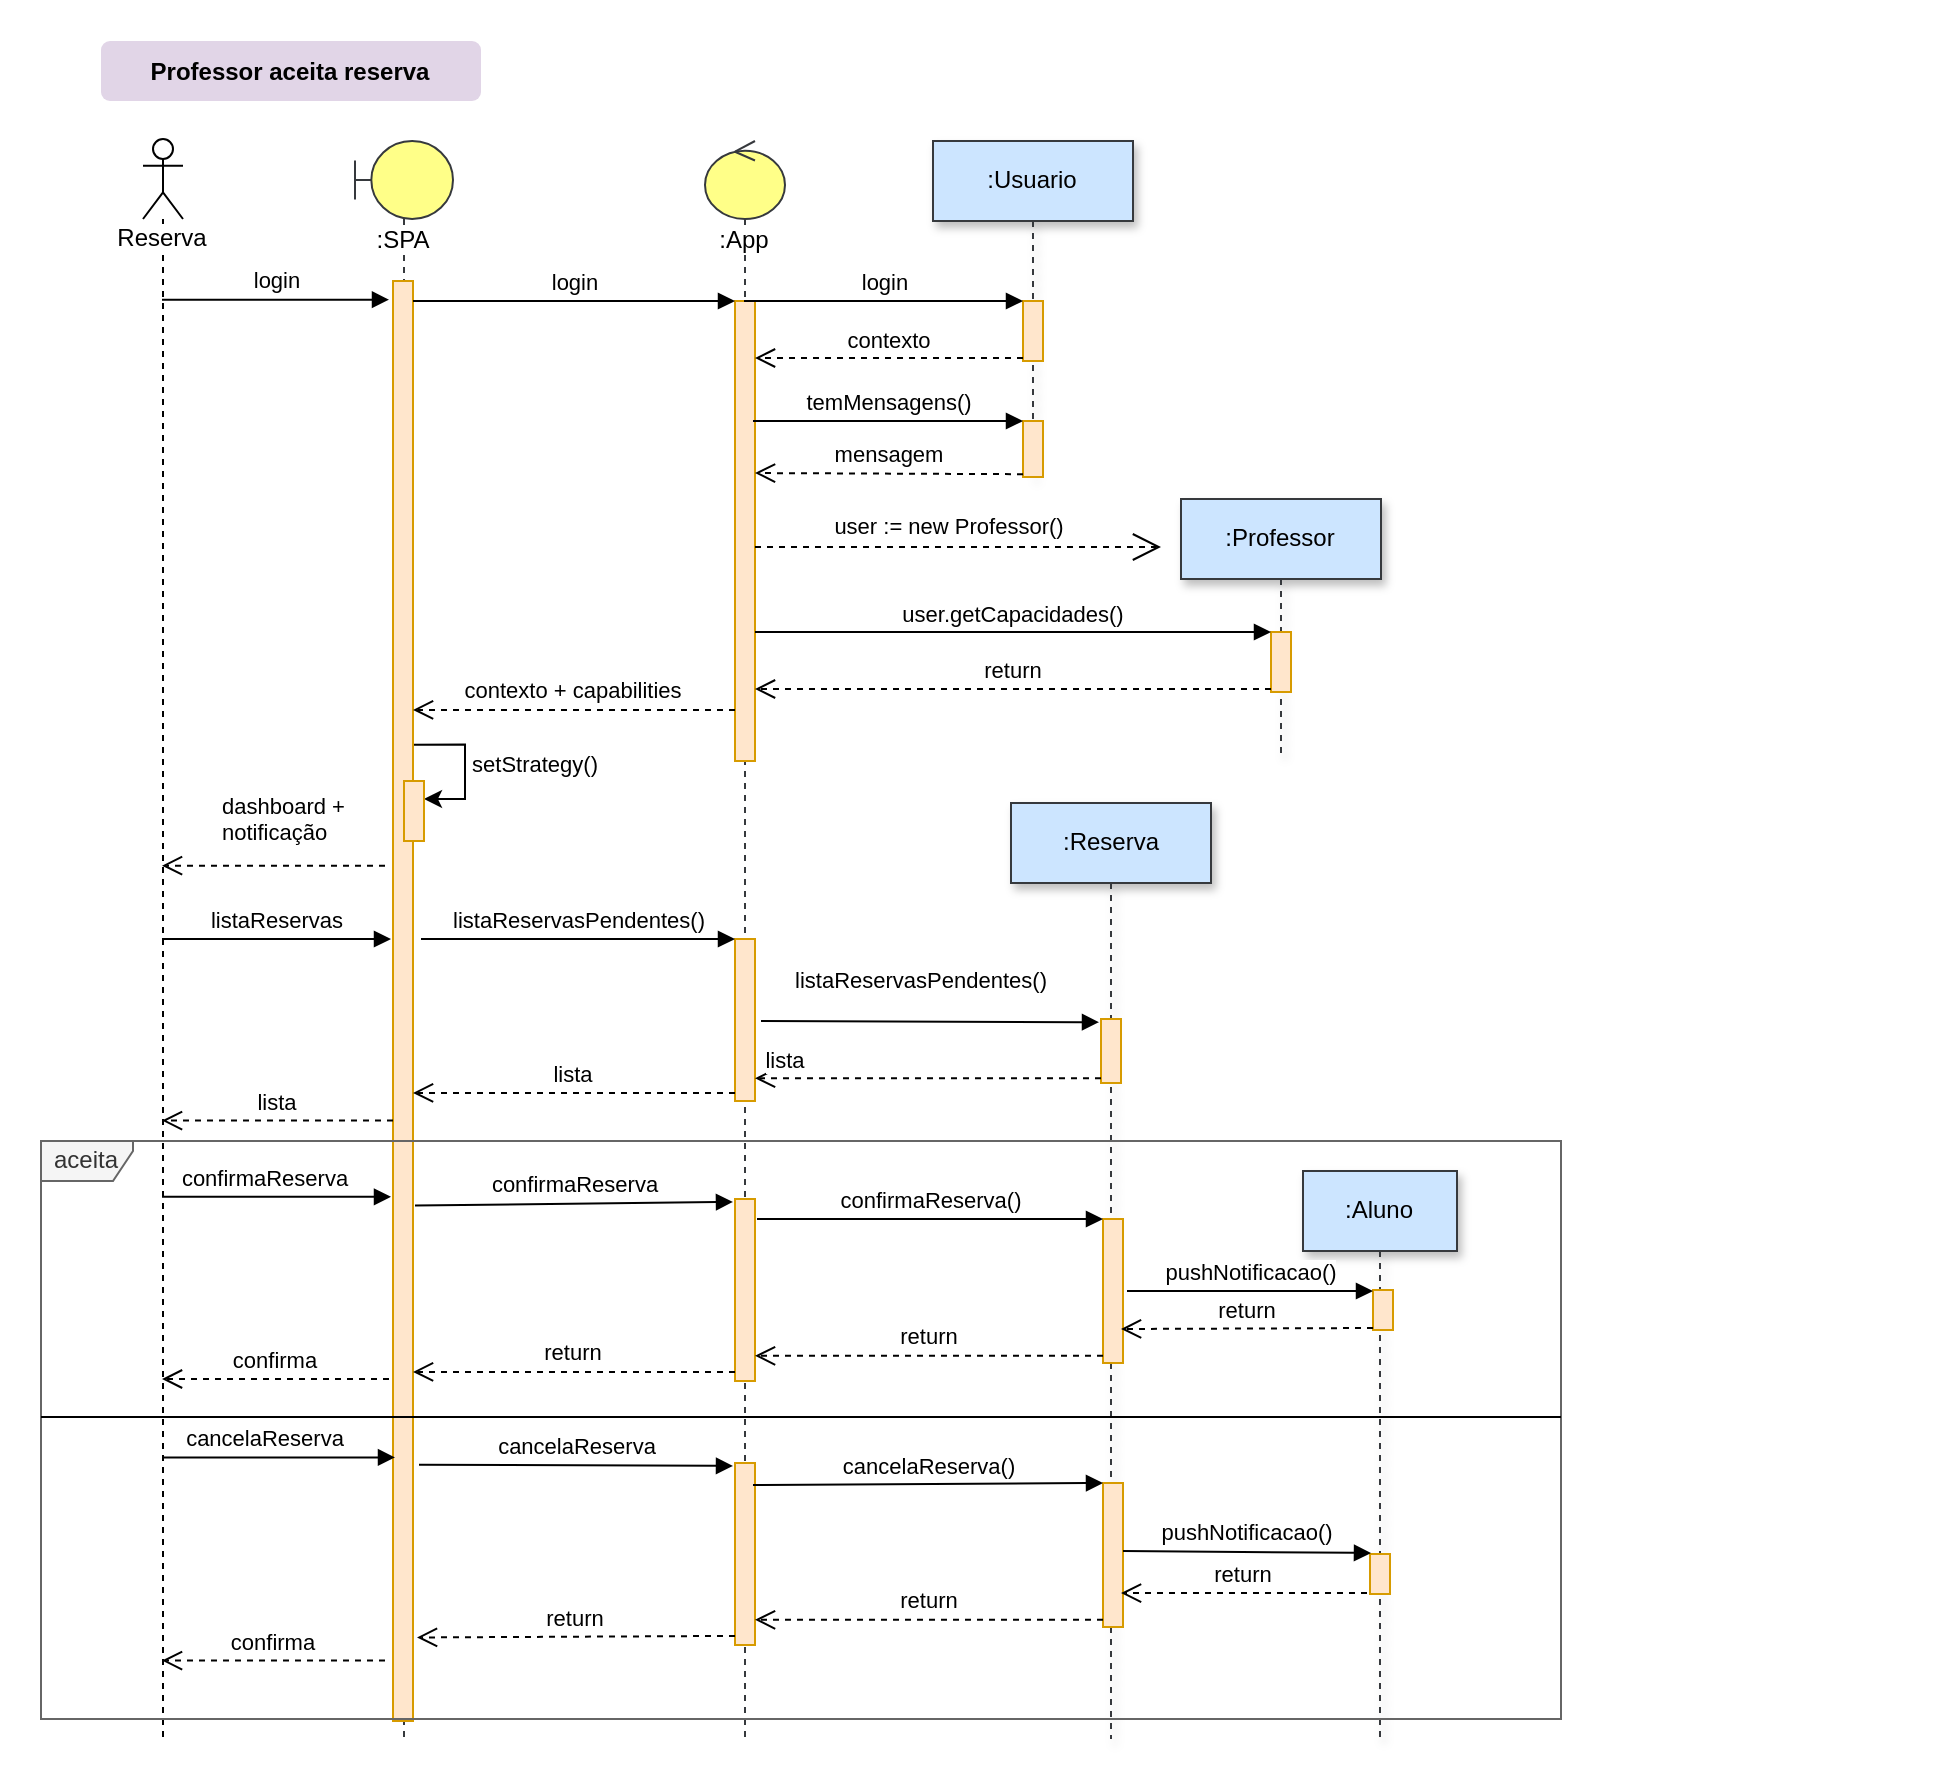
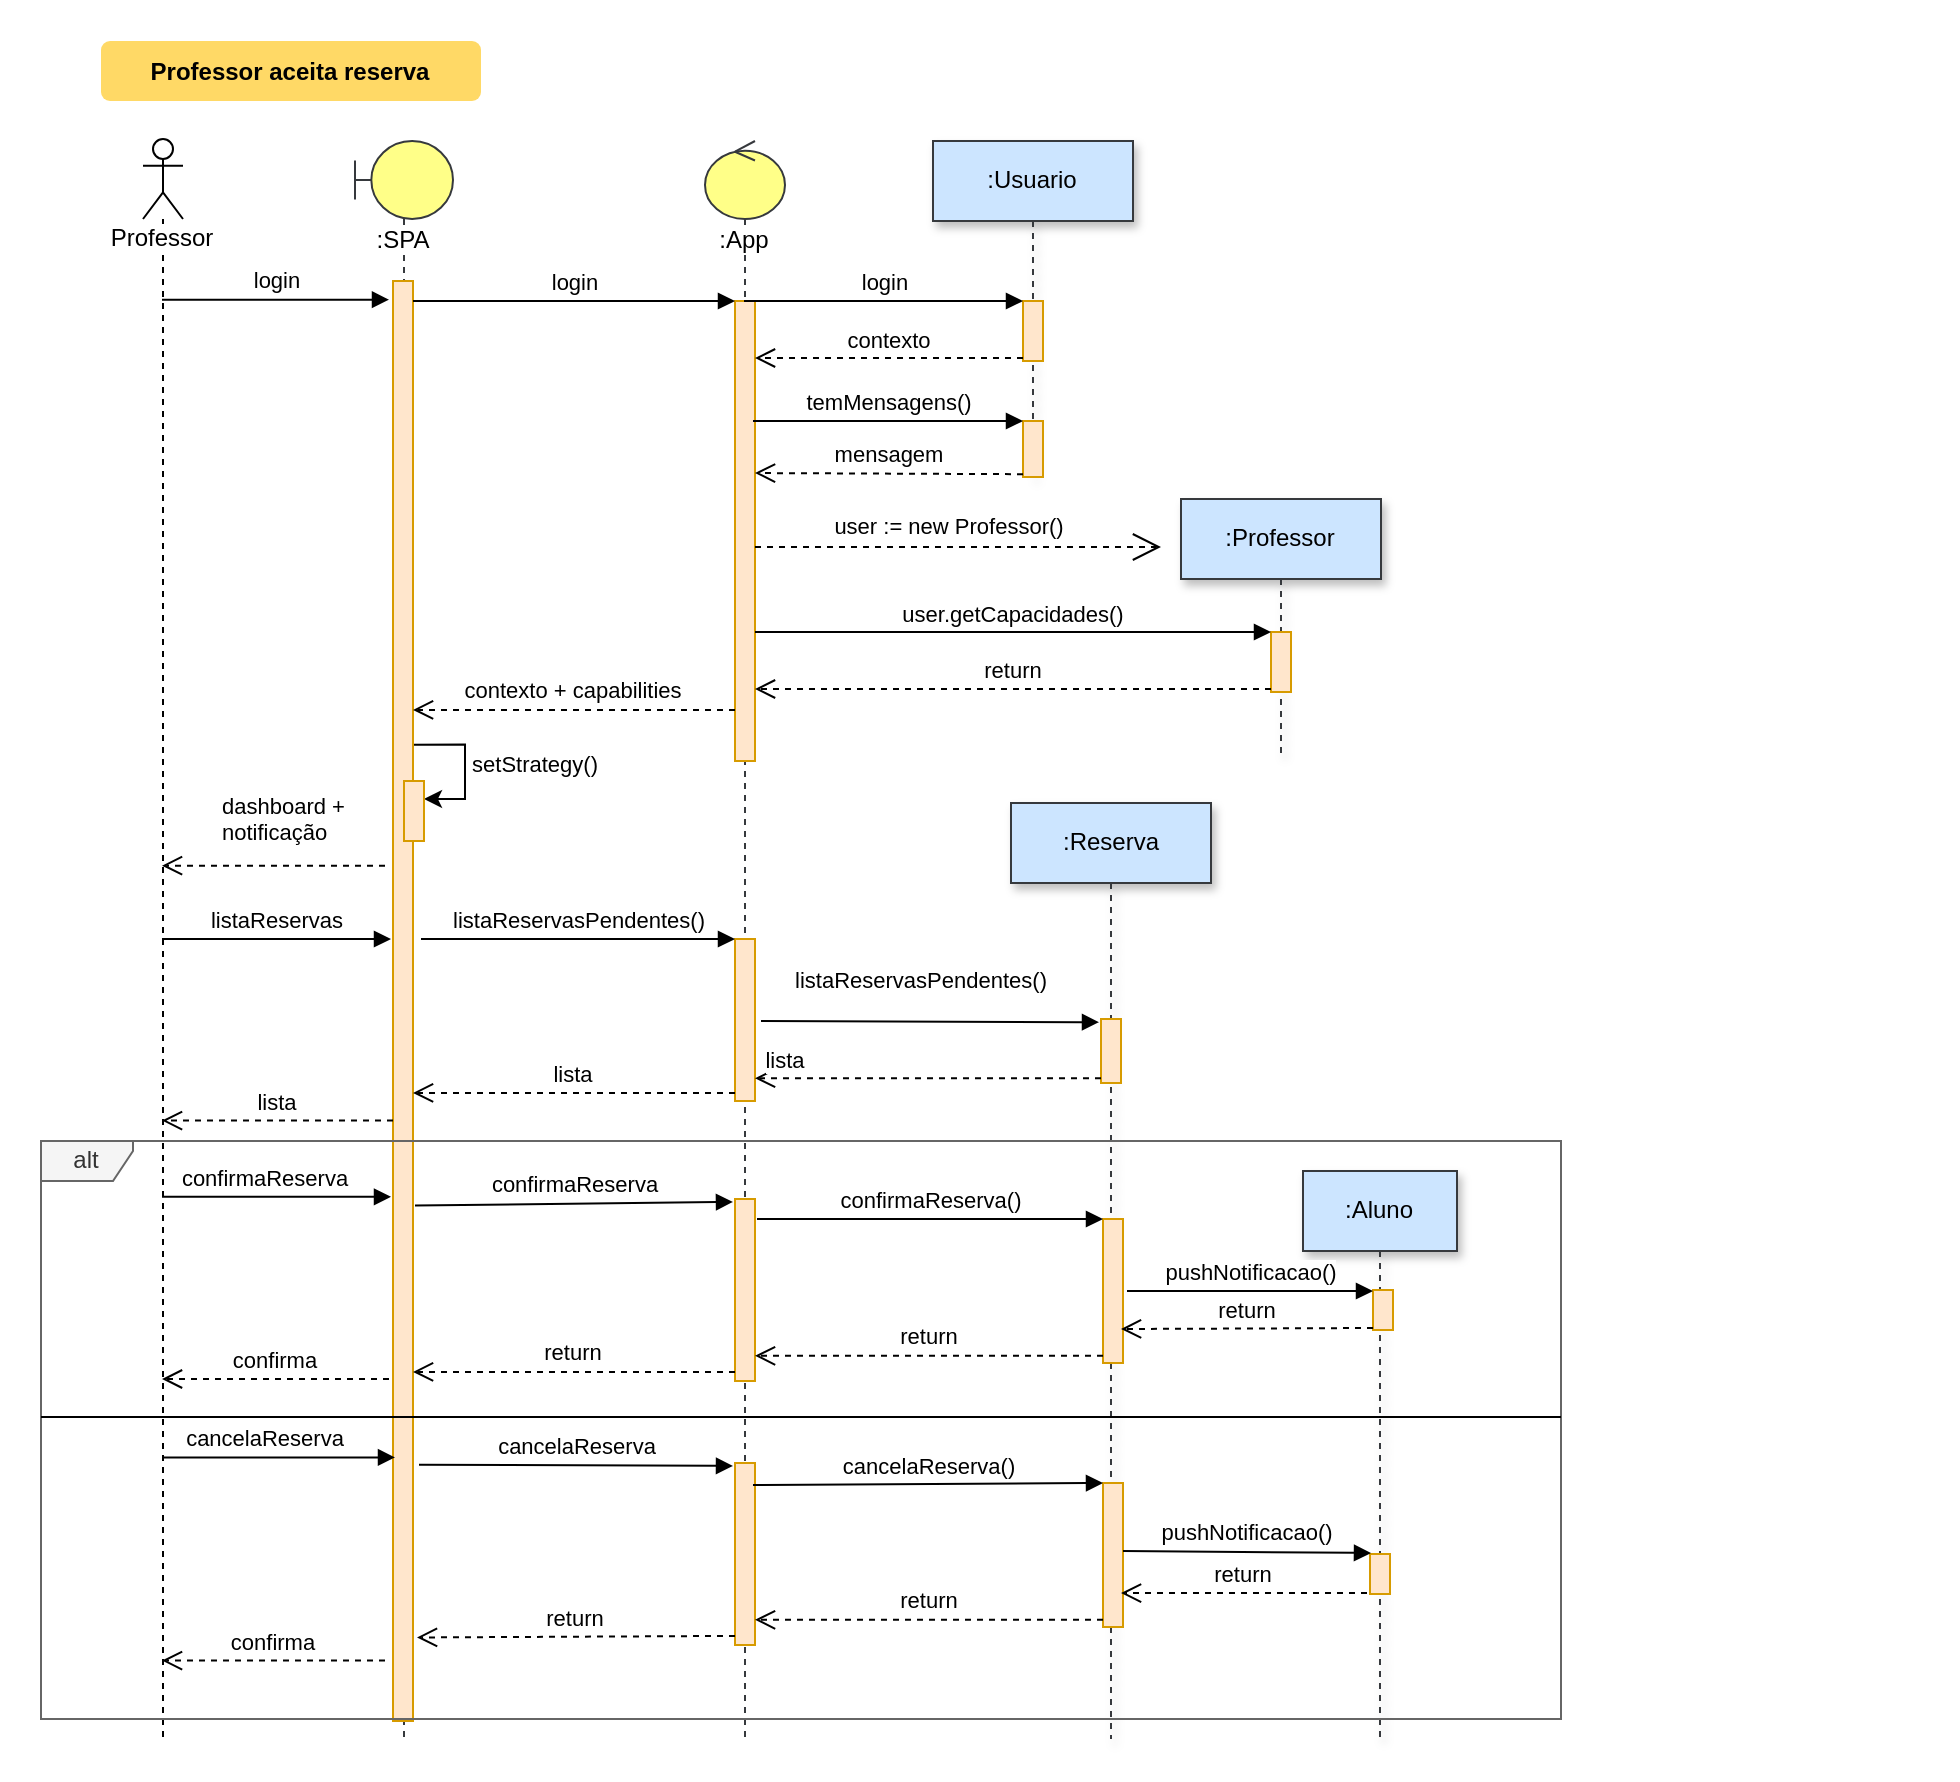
- <mxCell id="2" value="Professor aceita reserva" style="rounded=1;fontStyle=1;fillColor=#e1d5e7;strokeColor=none;" vertex="1" parent="1"><mxGeometry x="50" y="20" width="190" height="30" as="geometry" /></mxCell>
+ <mxCell id="2" value="Professor aceita reserva" style="rounded=1;fontStyle=1;fillColor=#FFD966;strokeColor=none" vertex="1" parent="1"><mxGeometry x="50" y="20" width="190" height="30" as="geometry" /></mxCell>
- <mxCell id="7" value="Reserva" style="shape=umlLifeline;participant=umlActor;perimeter=lifelinePerimeter;whiteSpace=wrap;html=1;container=1;collapsible=0;recursiveResize=0;verticalAlign=top;spacingTop=36;labelBackgroundColor=#ffffff;outlineConnect=0;" vertex="1" parent="1"><mxGeometry x="71" y="69" width="20" height="800" as="geometry" /></mxCell>
+ <mxCell id="7" value="Professor" style="shape=umlLifeline;participant=umlActor;perimeter=lifelinePerimeter;whiteSpace=wrap;html=1;container=1;collapsible=0;recursiveResize=0;verticalAlign=top;spacingTop=36;labelBackgroundColor=#ffffff;outlineConnect=0;" vertex="1" parent="1"><mxGeometry x="71" y="69" width="20" height="800" as="geometry" /></mxCell>
- <mxCell id="60" value="aceita" style="shape=umlFrame;whiteSpace=wrap;html=1;fillColor=#f5f5f5;strokeColor=#666666;fontColor=#333333;gradientColor=none;swimlaneFillColor=none;width=46;height=20;comic=0;" vertex="1" parent="59"><mxGeometry width="760" height="289" as="geometry" /></mxCell>
+ <mxCell id="60" value="alt" style="shape=umlFrame;whiteSpace=wrap;html=1;fillColor=#f5f5f5;strokeColor=#666666;fontColor=#333333;gradientColor=none;swimlaneFillColor=none;width=46;height=20;comic=0;" vertex="1" parent="59"><mxGeometry width="760" height="289" as="geometry" /></mxCell>
